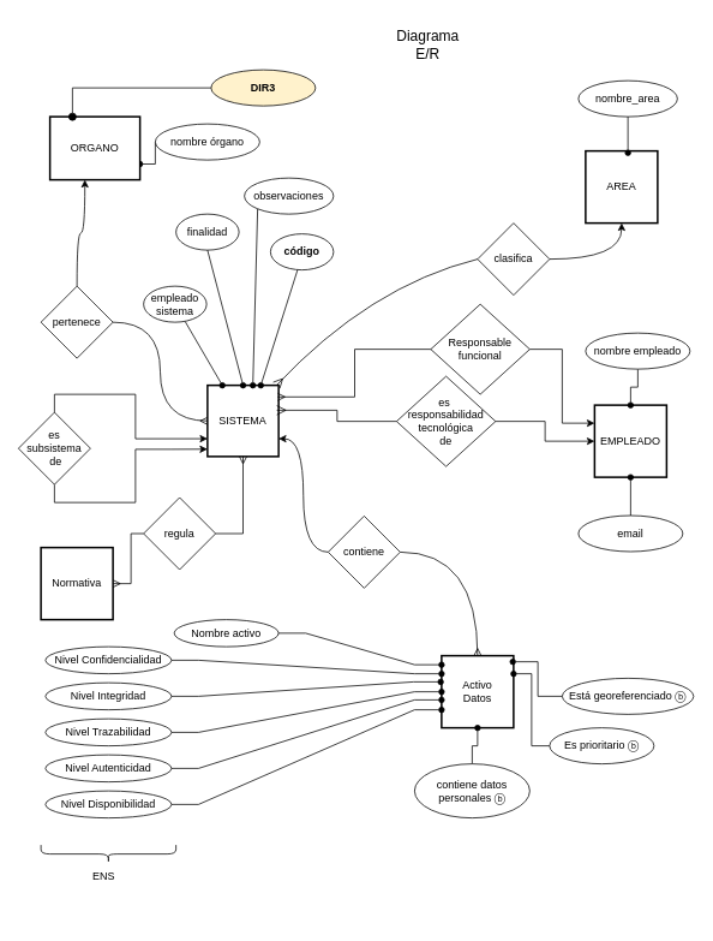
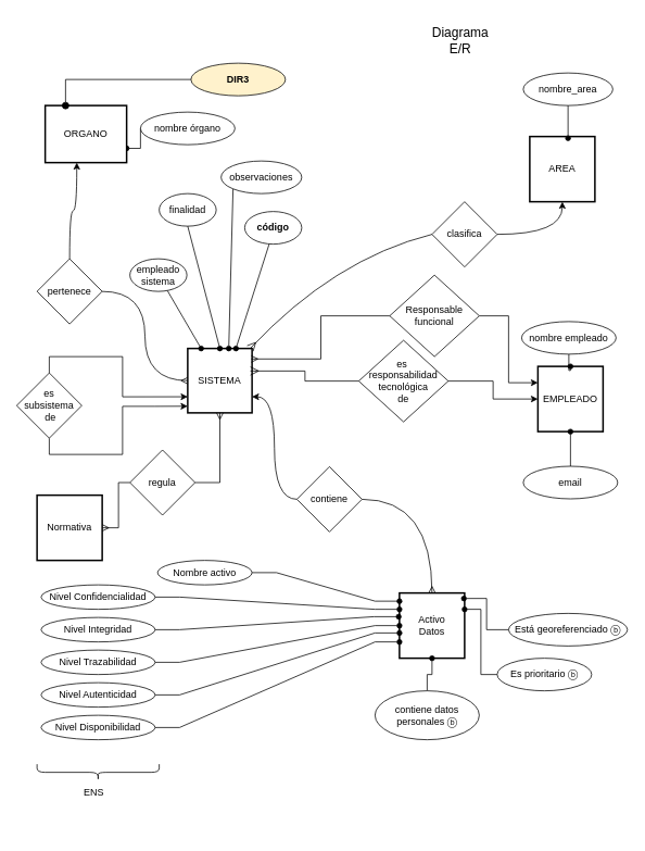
- <mxCell id="21" value="&lt;font style=&quot;font-size: 16px;&quot;&gt;Diagrama E/R&lt;/font&gt;" style="text;strokeColor=none;align=center;fillColor=none;html=1;verticalAlign=middle;whiteSpace=wrap;rounded=0;" parent="1" vertex="1"><mxGeometry x="430" y="20" width="90" height="57" as="geometry" /></mxCell>
+ <mxCell id="21" value="&lt;font style=&quot;font-size: 16px;&quot;&gt;Diagrama E/R&lt;/font&gt;" style="text;strokeColor=none;align=center;fillColor=none;html=1;verticalAlign=middle;whiteSpace=wrap;rounded=0;" parent="1" vertex="1"><mxGeometry x="520" y="20" width="90" height="57" as="geometry" /></mxCell>
- <mxCell id="31" value="&lt;div&gt;nombre empleado&lt;/div&gt;" style="ellipse;whiteSpace=wrap;html=1;" parent="1" vertex="1"><mxGeometry x="650" y="369" width="116" height="40" as="geometry" /></mxCell>
+ <mxCell id="31" value="&lt;div&gt;nombre empleado&lt;/div&gt;" style="ellipse;whiteSpace=wrap;html=1;" parent="1" vertex="1"><mxGeometry x="640" y="394" width="116" height="40" as="geometry" /></mxCell>
